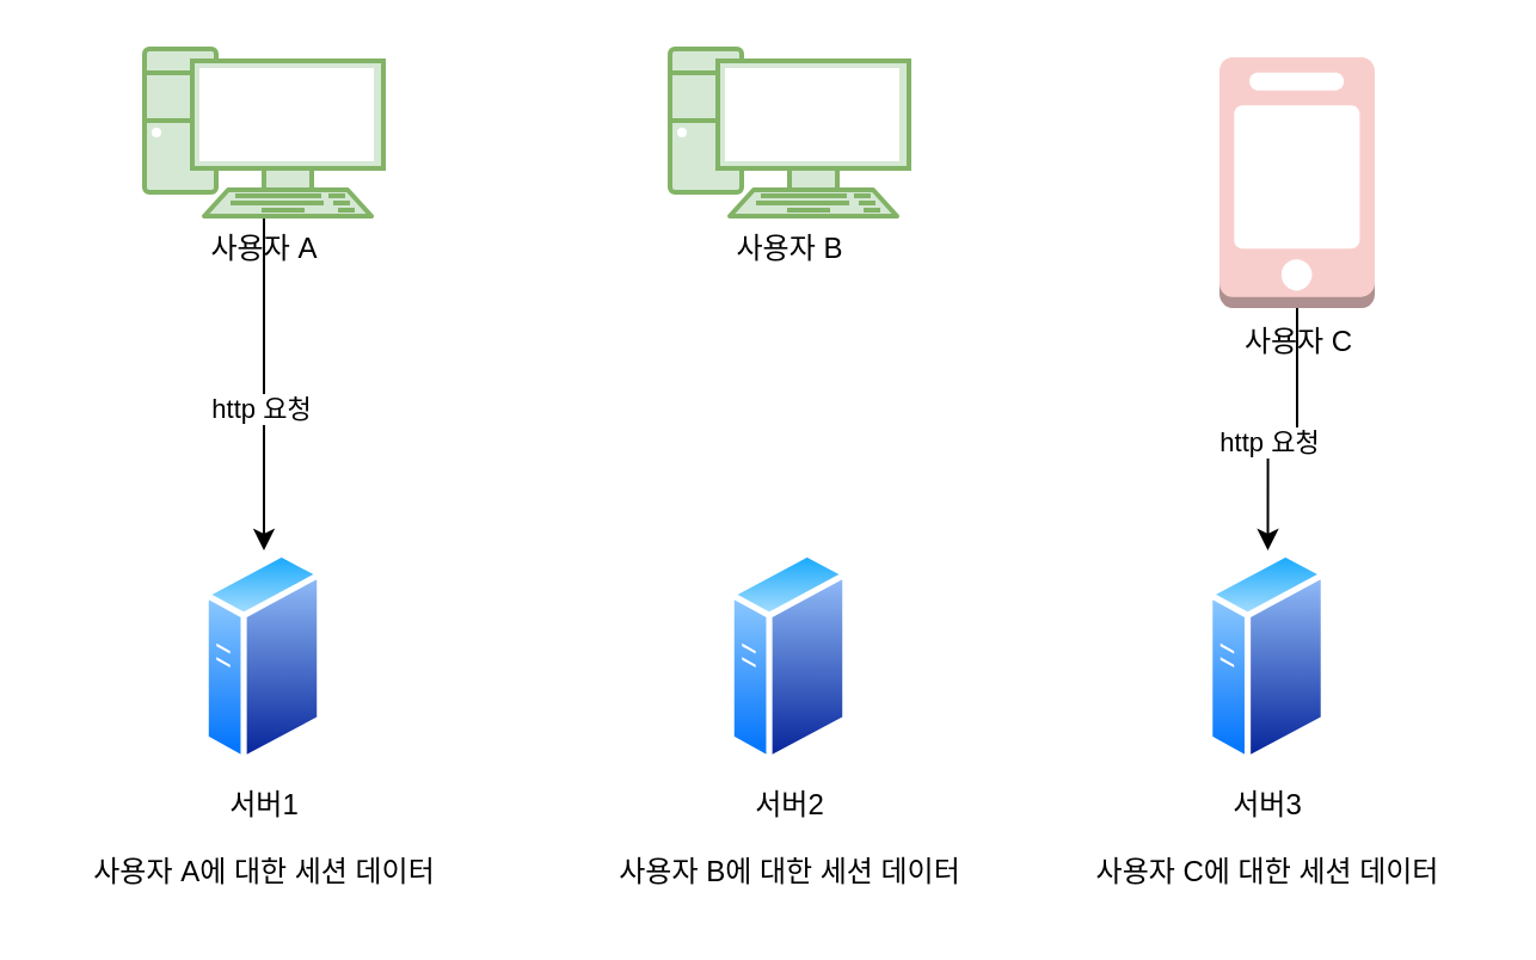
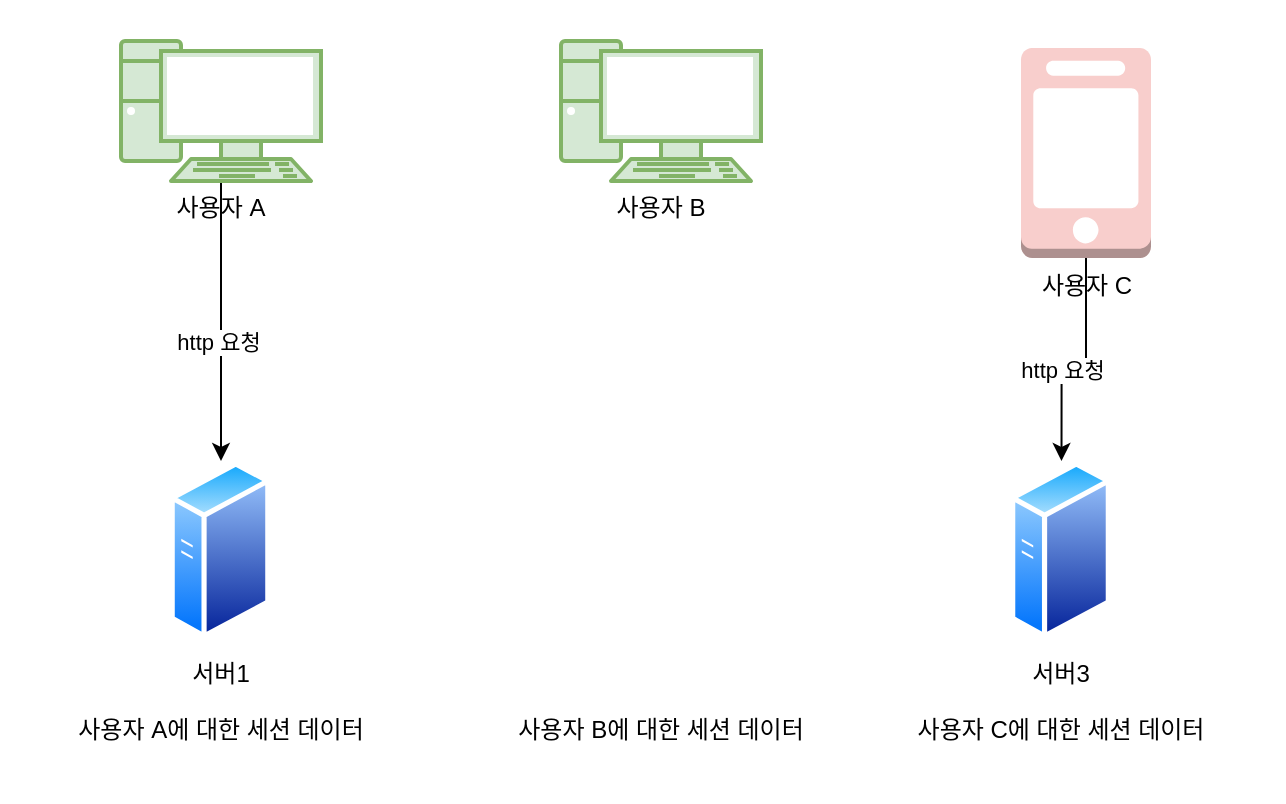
- <mxCell id="11" value="서버2" style="image;aspect=fixed;perimeter=ellipsePerimeter;html=1;align=center;shadow=0;dashed=0;spacingTop=3;image=img/lib/active_directory/generic_server.svg;" vertex="1" parent="1"><mxGeometry x="304.8" y="230" width="50.4" height="90" as="geometry" /></mxCell>
